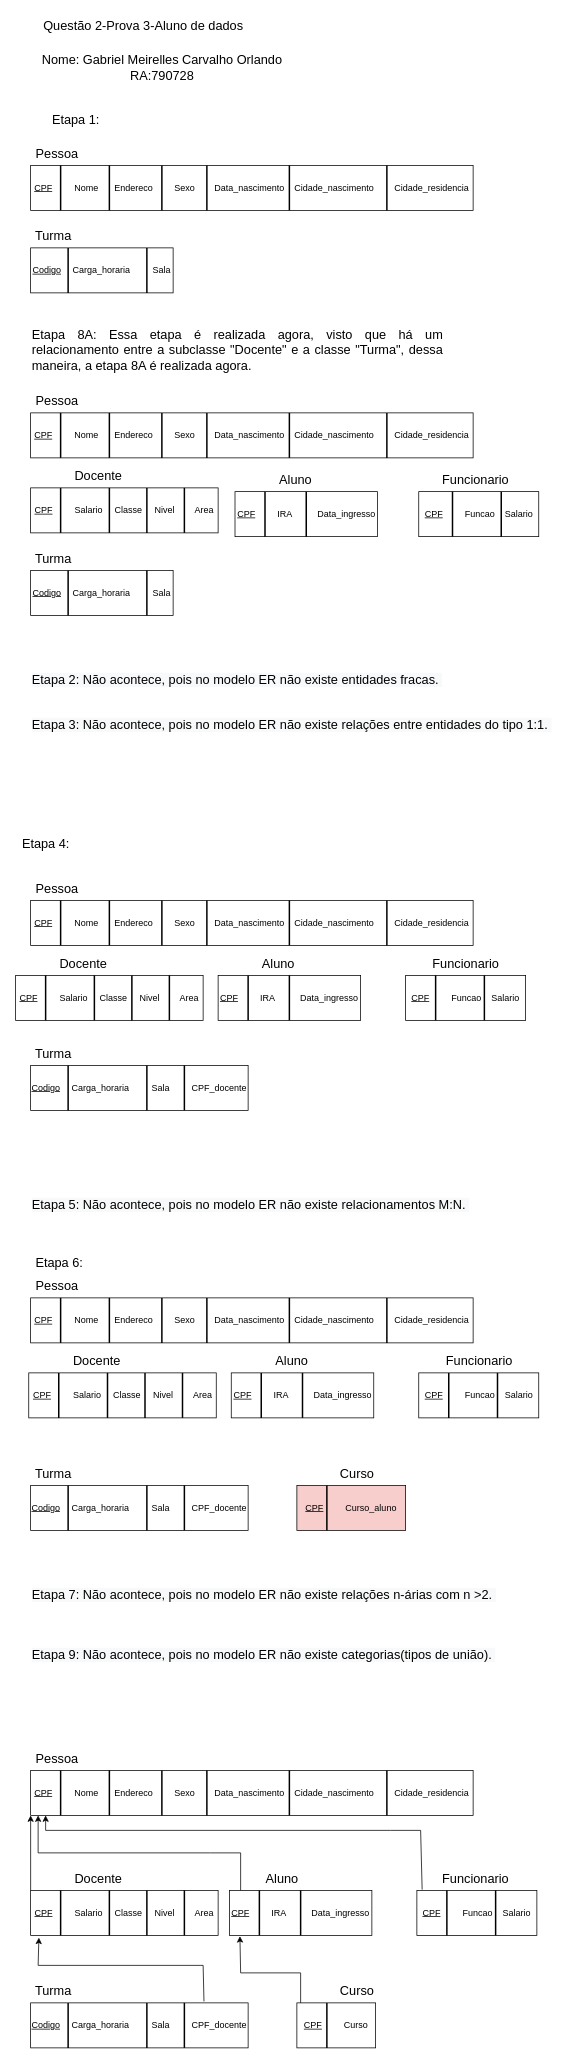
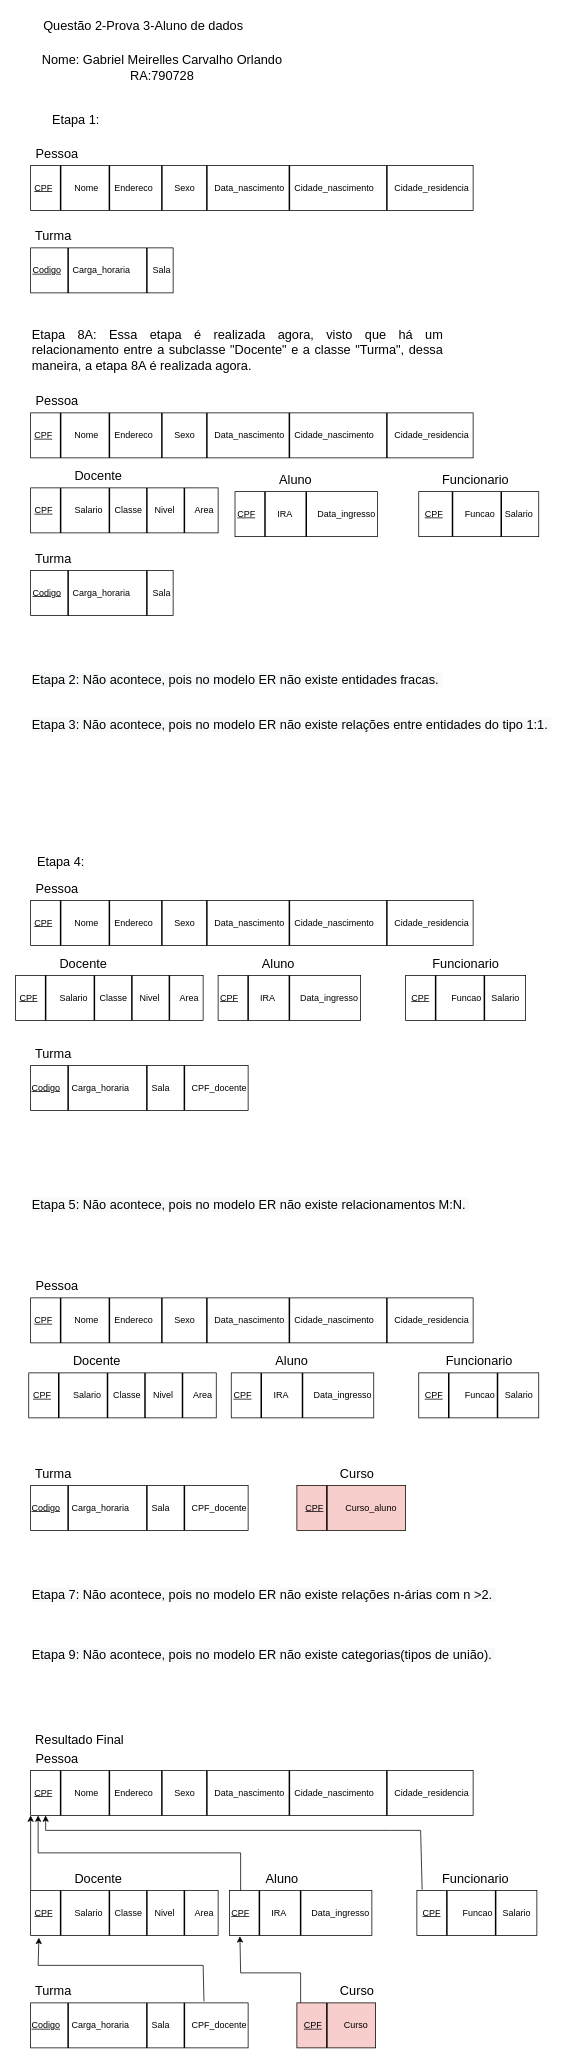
- <mxCell id="52" value="&lt;font style=&quot;font-size: 17px&quot;&gt;Etapa 4:&lt;/font&gt;" style="text;html=1;align=center;verticalAlign=middle;resizable=0;points=[];autosize=1;strokeColor=none;fillColor=none;" vertex="1" parent="1"><mxGeometry x="20" y="1115" width="80" height="20" as="geometry" /></mxCell>
+ <mxCell id="52" value="&lt;font style=&quot;font-size: 17px&quot;&gt;Etapa 4:&lt;/font&gt;" style="text;html=1;align=center;verticalAlign=middle;resizable=0;points=[];autosize=1;strokeColor=none;fillColor=none;" vertex="1" parent="1"><mxGeometry x="40" y="1140" width="80" height="20" as="geometry" /></mxCell>
- <mxCell id="74" value="&lt;font style=&quot;font-size: 17px&quot;&gt;Etapa 6:&lt;/font&gt;" style="text;html=1;align=center;verticalAlign=middle;resizable=0;points=[];autosize=1;strokeColor=none;fillColor=none;" vertex="1" parent="1"><mxGeometry x="37.5" y="1674" width="80" height="20" as="geometry" /></mxCell>
+ <mxCell id="91" value="&lt;font style=&quot;font-size: 17px&quot;&gt;Resultado Final&lt;/font&gt;" style="text;html=1;align=center;verticalAlign=middle;resizable=0;points=[];autosize=1;strokeColor=none;fillColor=none;" vertex="1" parent="1"><mxGeometry x="40" y="2310" width="130" height="20" as="geometry" /></mxCell>
- <mxCell id="101" value="&lt;u&gt;CPF&lt;span style=&quot;white-space: pre&quot;&gt;&#09;&lt;/span&gt;&lt;/u&gt;&lt;span style=&quot;white-space: pre&quot;&gt;&#09;&lt;/span&gt;Curso" style="rounded=0;whiteSpace=wrap;html=1;" vertex="1" parent="1"><mxGeometry x="395" y="2670" width="105" height="60" as="geometry" /></mxCell>
+ <mxCell id="101" value="&lt;u&gt;CPF&lt;span style=&quot;white-space: pre&quot;&gt;&#09;&lt;/span&gt;&lt;/u&gt;&lt;span style=&quot;white-space: pre&quot;&gt;&#09;&lt;/span&gt;Curso" style="rounded=0;whiteSpace=wrap;html=1;fillColor=#f8cecc;" vertex="1" parent="1"><mxGeometry x="395" y="2670" width="105" height="60" as="geometry" /></mxCell>
